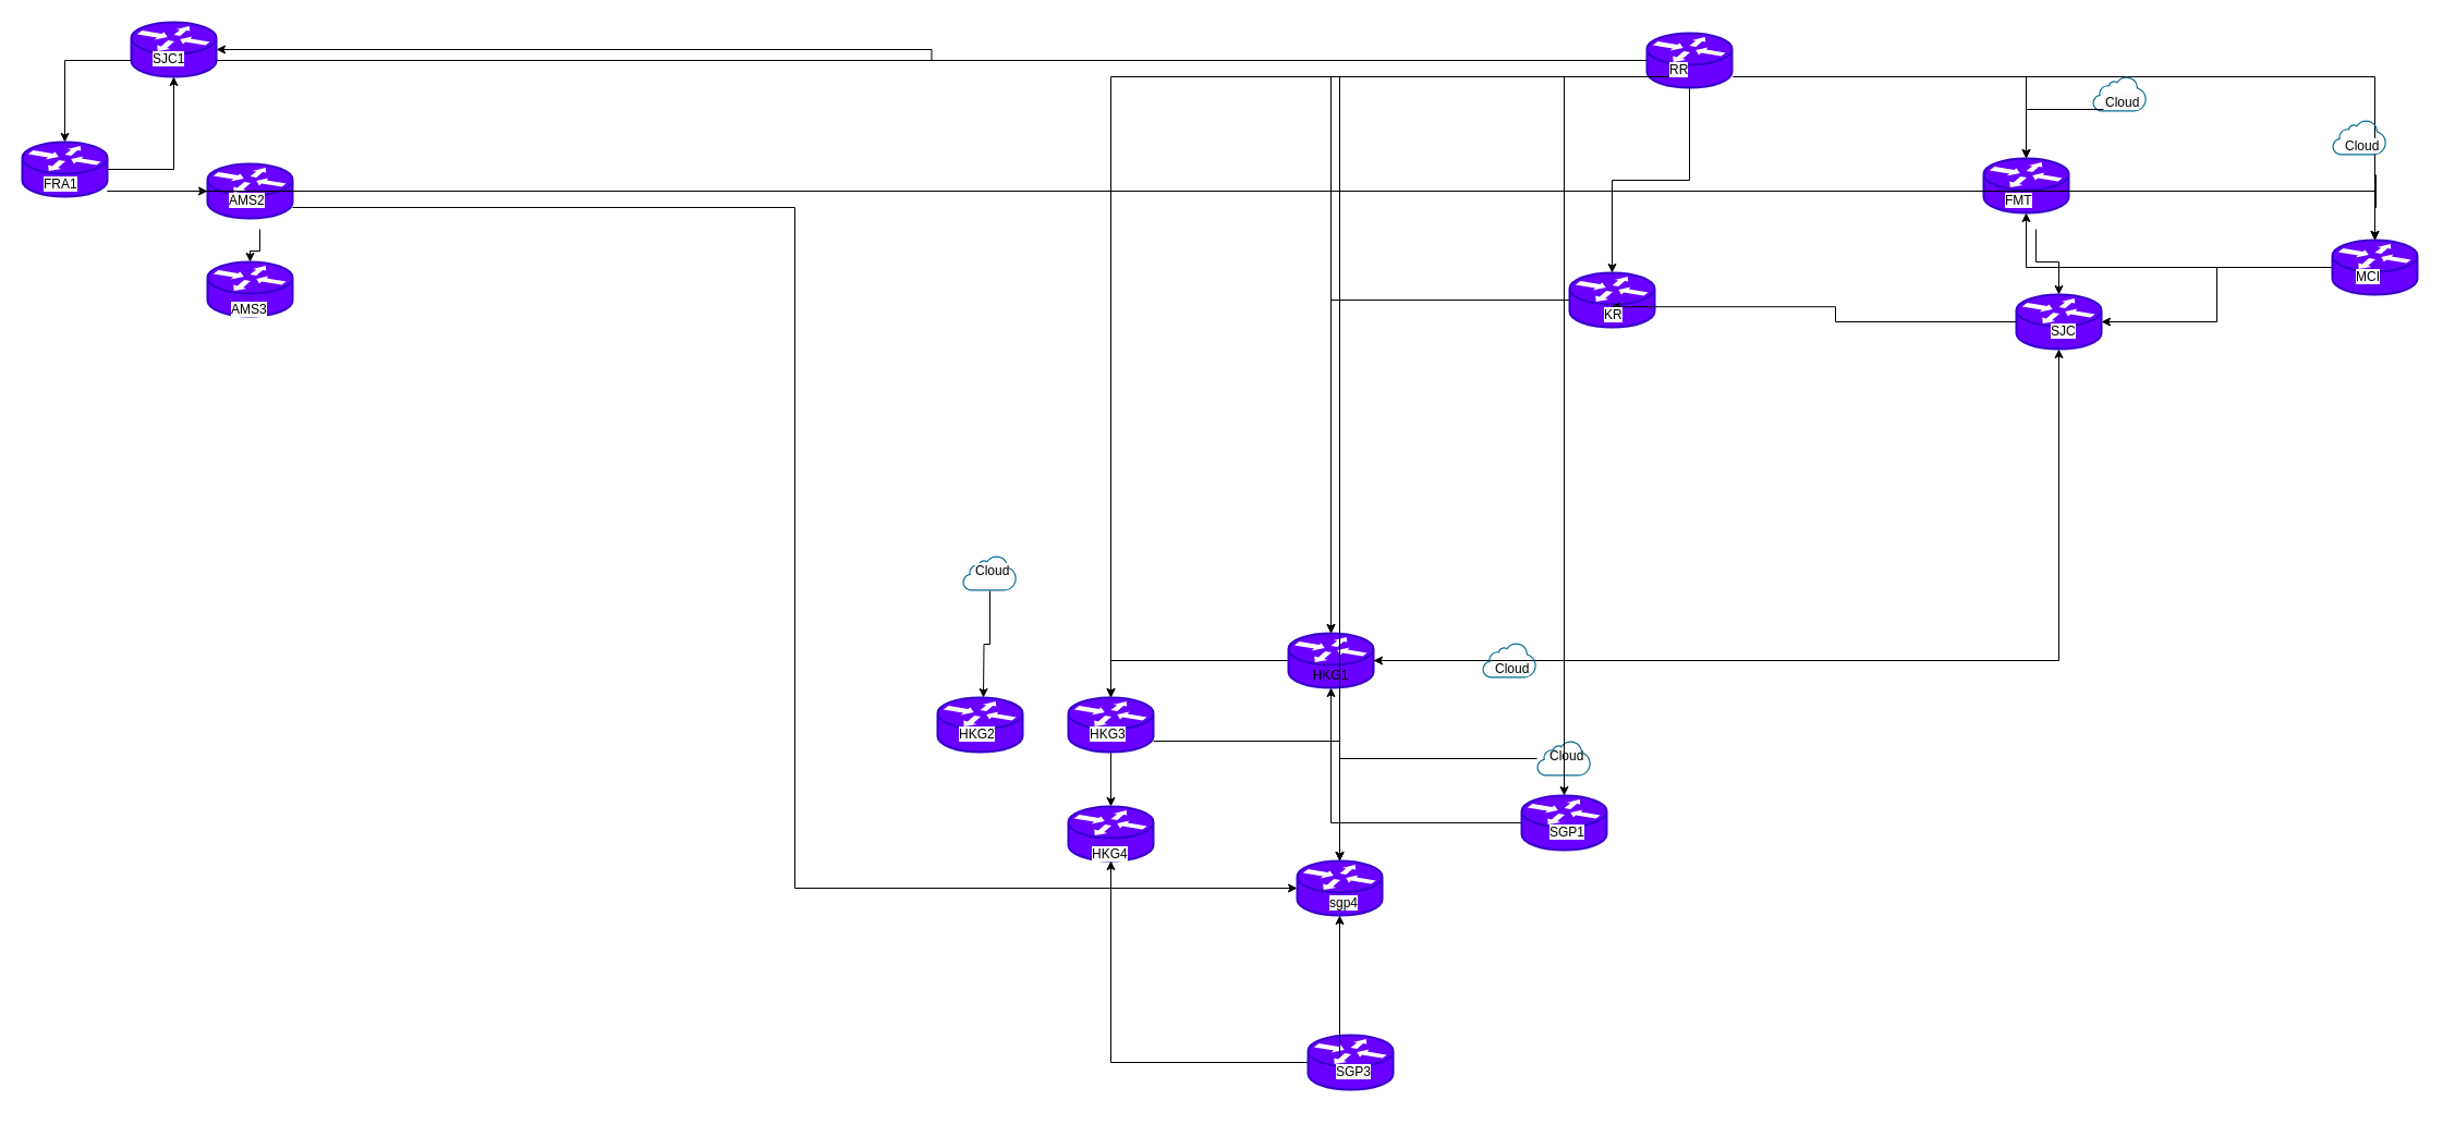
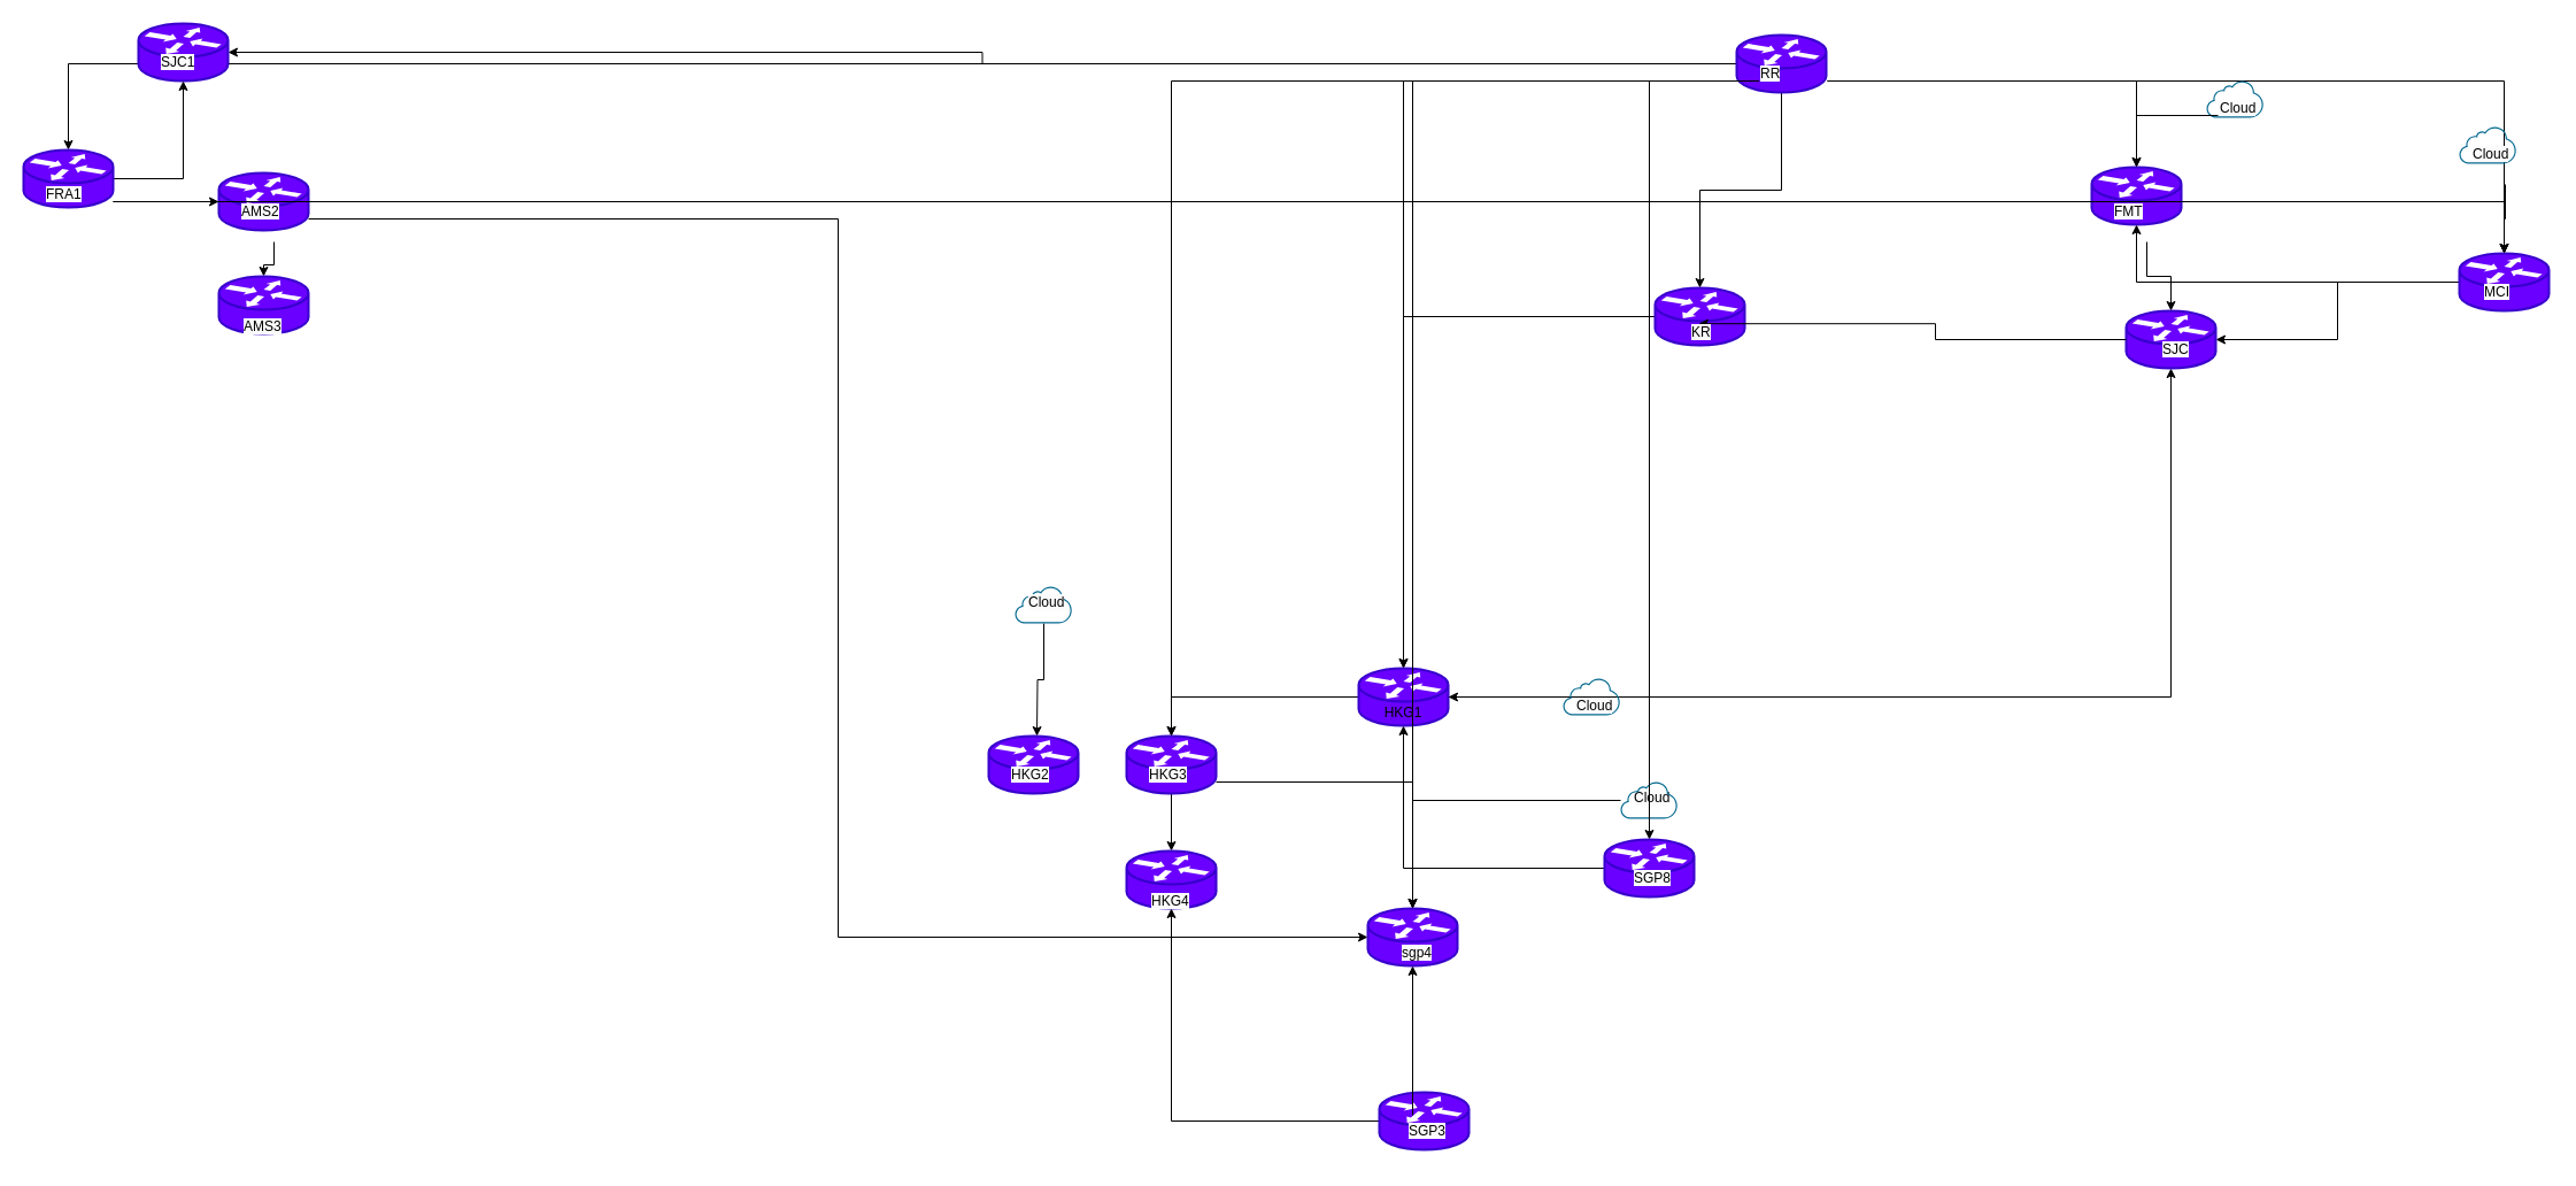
- <mxCell id="37" value="&lt;span style=&quot;color: rgb(0, 0, 0); font-family: Helvetica; font-size: 12px; font-style: normal; font-variant-ligatures: normal; font-variant-caps: normal; font-weight: 400; letter-spacing: normal; orphans: 2; text-align: center; text-indent: 0px; text-transform: none; widows: 2; word-spacing: 0px; -webkit-text-stroke-width: 0px; background-color: rgb(251, 251, 251); text-decoration-thickness: initial; text-decoration-style: initial; text-decoration-color: initial; float: none; display: inline !important;&quot;&gt;SGP1&lt;/span&gt;" style="text;whiteSpace=wrap;html=1;" vertex="1" parent="1"><mxGeometry x="1420" y="750" width="60" height="40" as="geometry" /></mxCell>
+ <mxCell id="37" value="&lt;span style=&quot;color: rgb(0, 0, 0); font-family: Helvetica; font-size: 12px; font-style: normal; font-variant-ligatures: normal; font-variant-caps: normal; font-weight: 400; letter-spacing: normal; orphans: 2; text-align: center; text-indent: 0px; text-transform: none; widows: 2; word-spacing: 0px; -webkit-text-stroke-width: 0px; background-color: rgb(251, 251, 251); text-decoration-thickness: initial; text-decoration-style: initial; text-decoration-color: initial; float: none; display: inline !important;&quot;&gt;SGP8&lt;/span&gt;" style="text;whiteSpace=wrap;html=1;" vertex="1" parent="1"><mxGeometry x="1420" y="750" width="60" height="40" as="geometry" /></mxCell>
